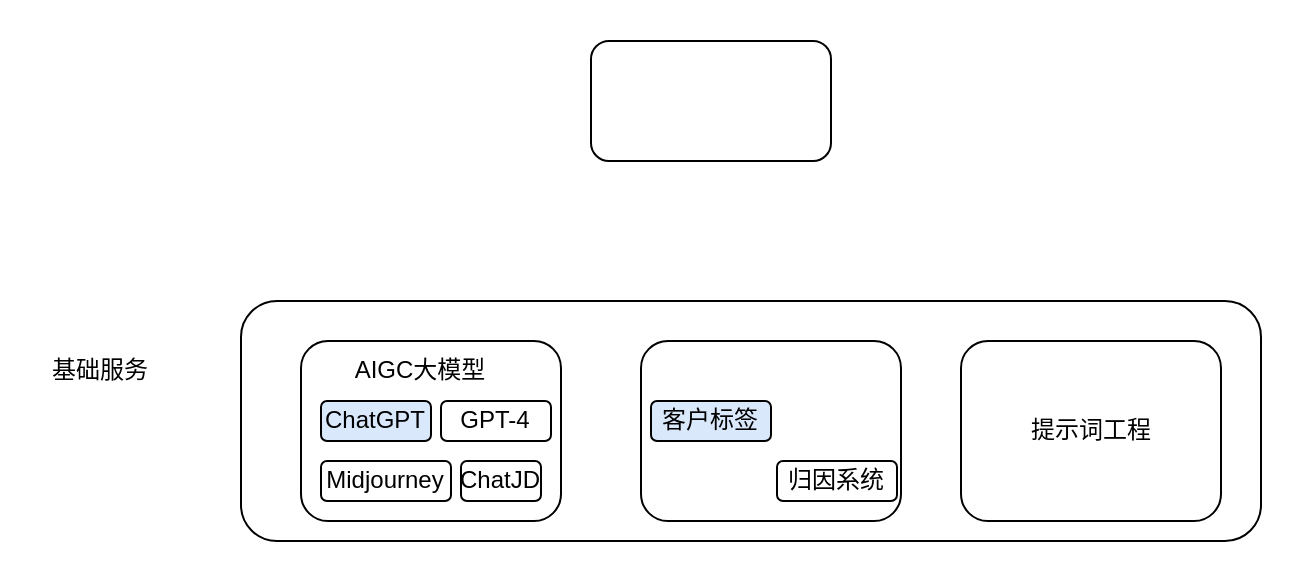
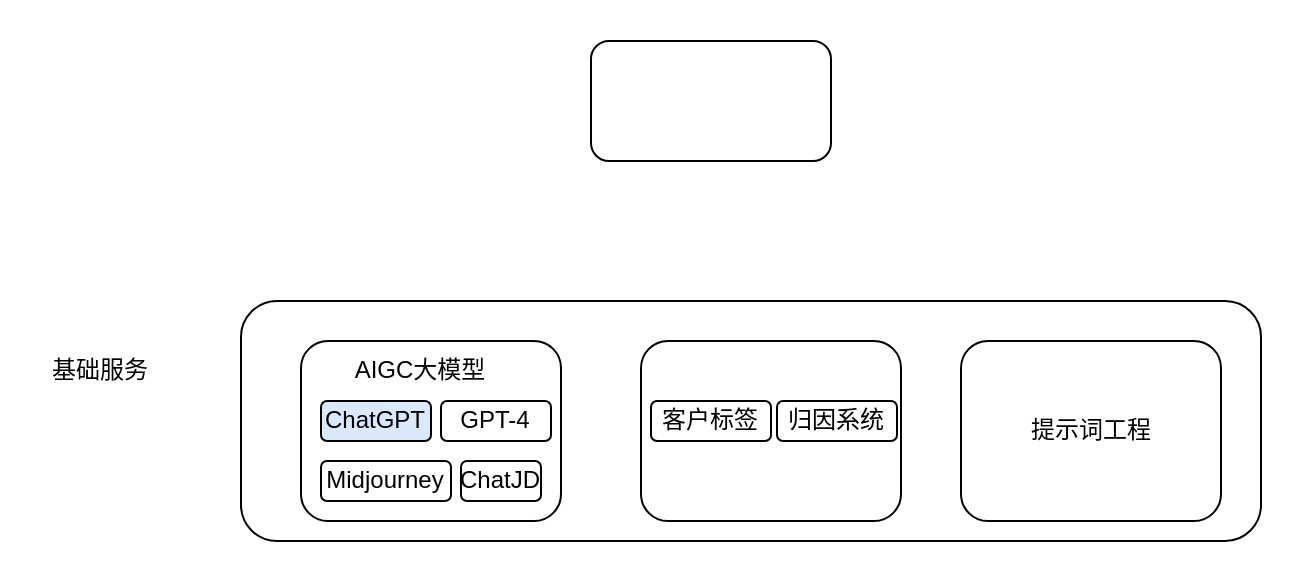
- <mxCell id="10" value="客户标签" style="rounded=1;whiteSpace=wrap;html=1;fillColor=#dae8fc;" vertex="1" parent="1"><mxGeometry x="325" y="200" width="60" height="20" as="geometry" /></mxCell>
+ <mxCell id="10" value="客户标签" style="rounded=1;whiteSpace=wrap;html=1;" vertex="1" parent="1"><mxGeometry x="325" y="200" width="60" height="20" as="geometry" /></mxCell>
- <mxCell id="11" value="归因系统" style="rounded=1;whiteSpace=wrap;html=1;" vertex="1" parent="1"><mxGeometry x="388" y="230" width="60" height="20" as="geometry" /></mxCell>
+ <mxCell id="11" value="归因系统" style="rounded=1;whiteSpace=wrap;html=1;" vertex="1" parent="1"><mxGeometry x="388" y="200" width="60" height="20" as="geometry" /></mxCell>
